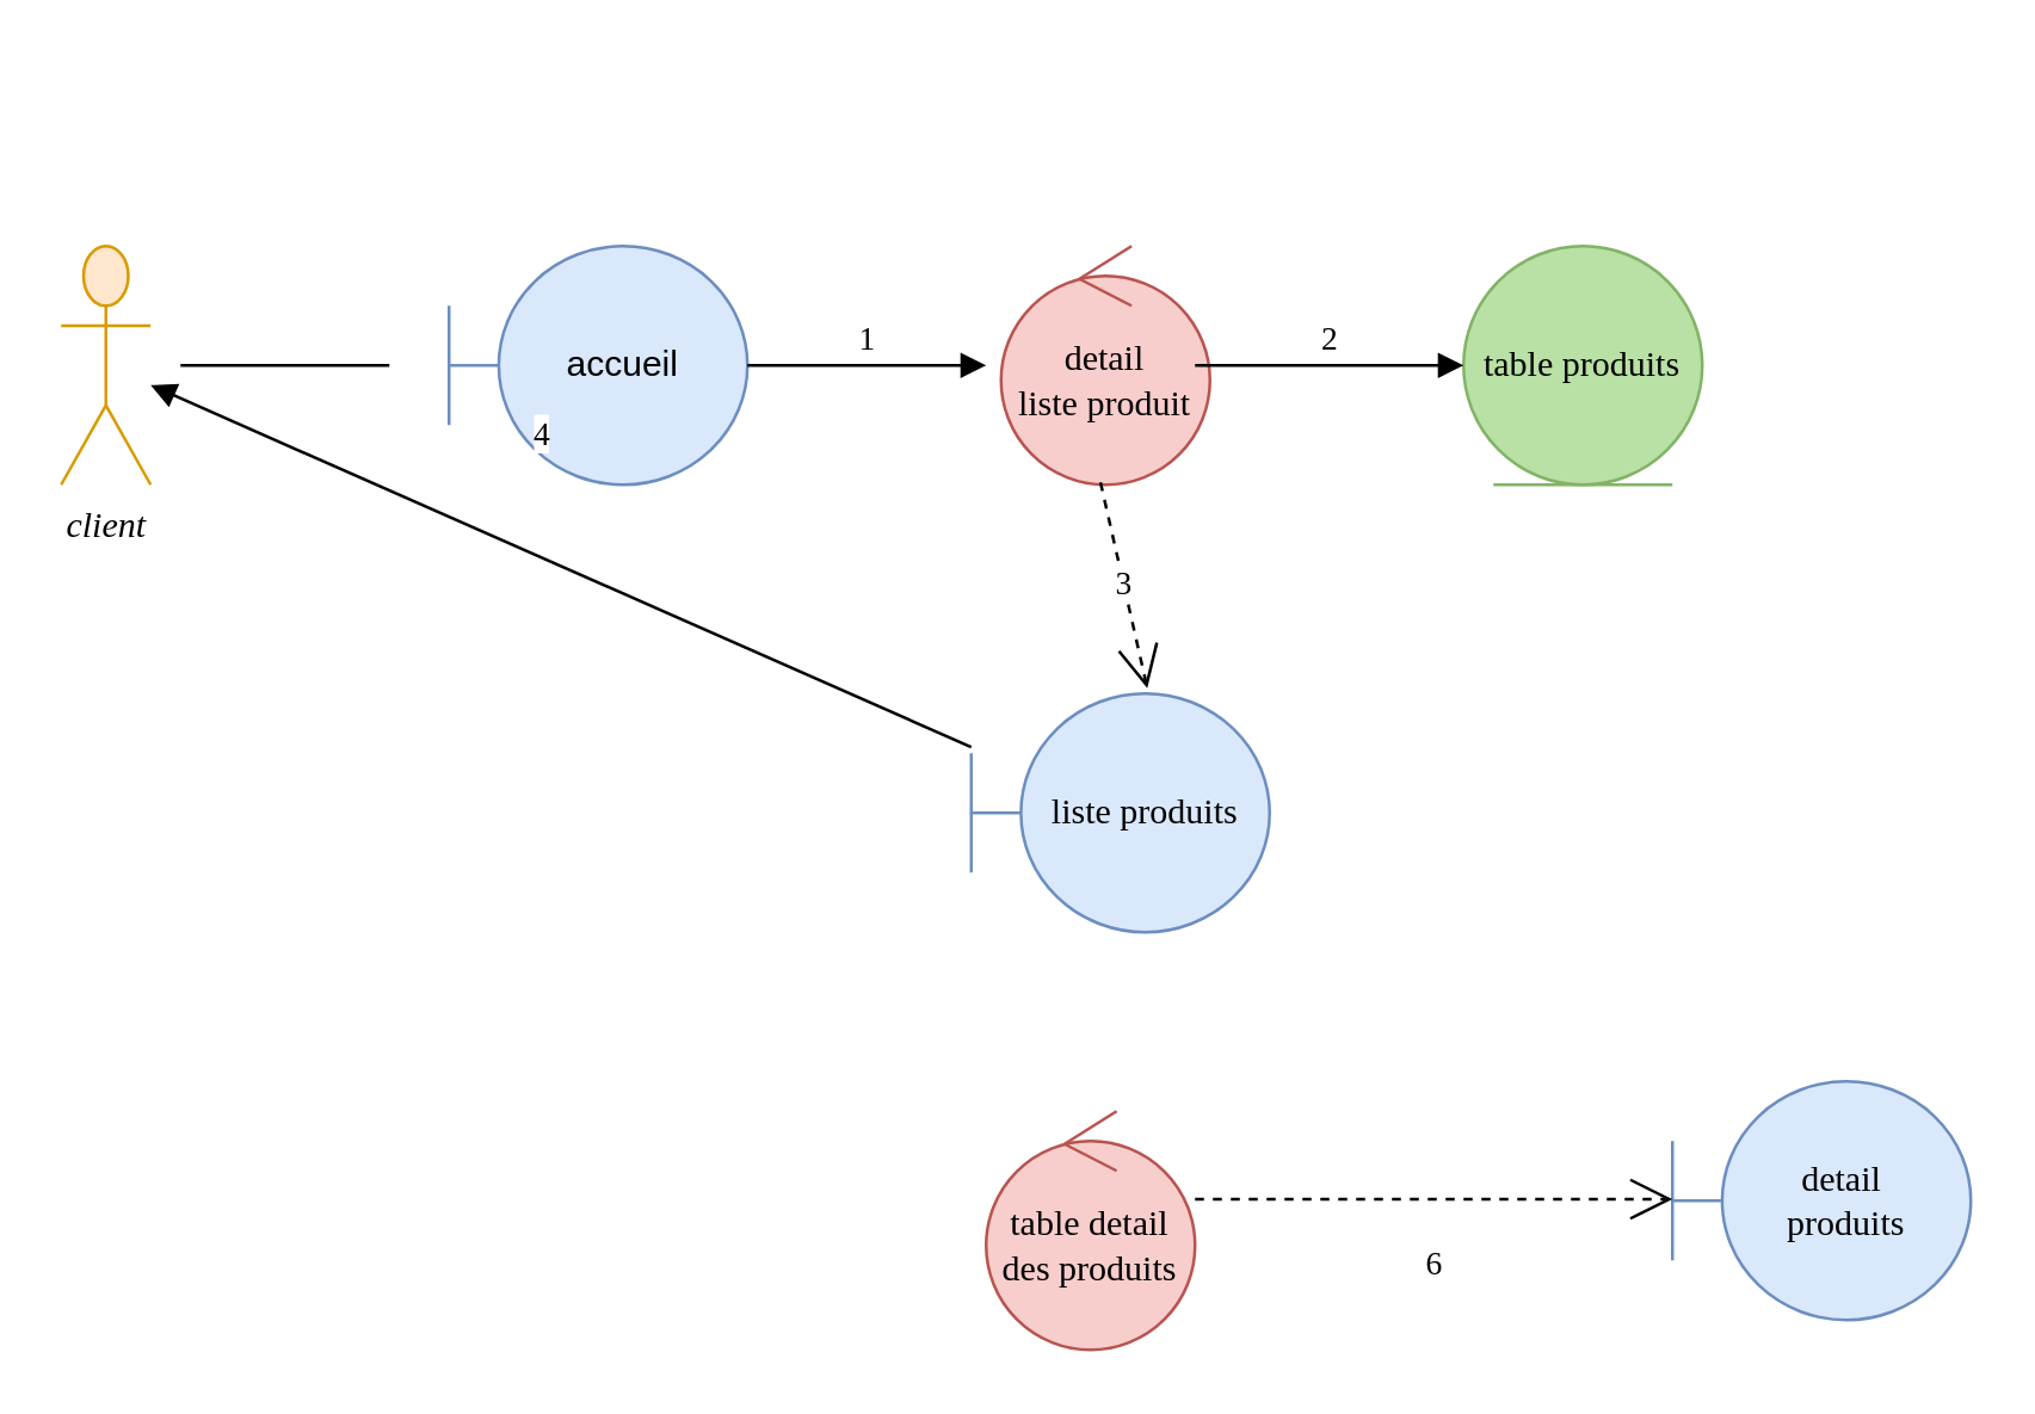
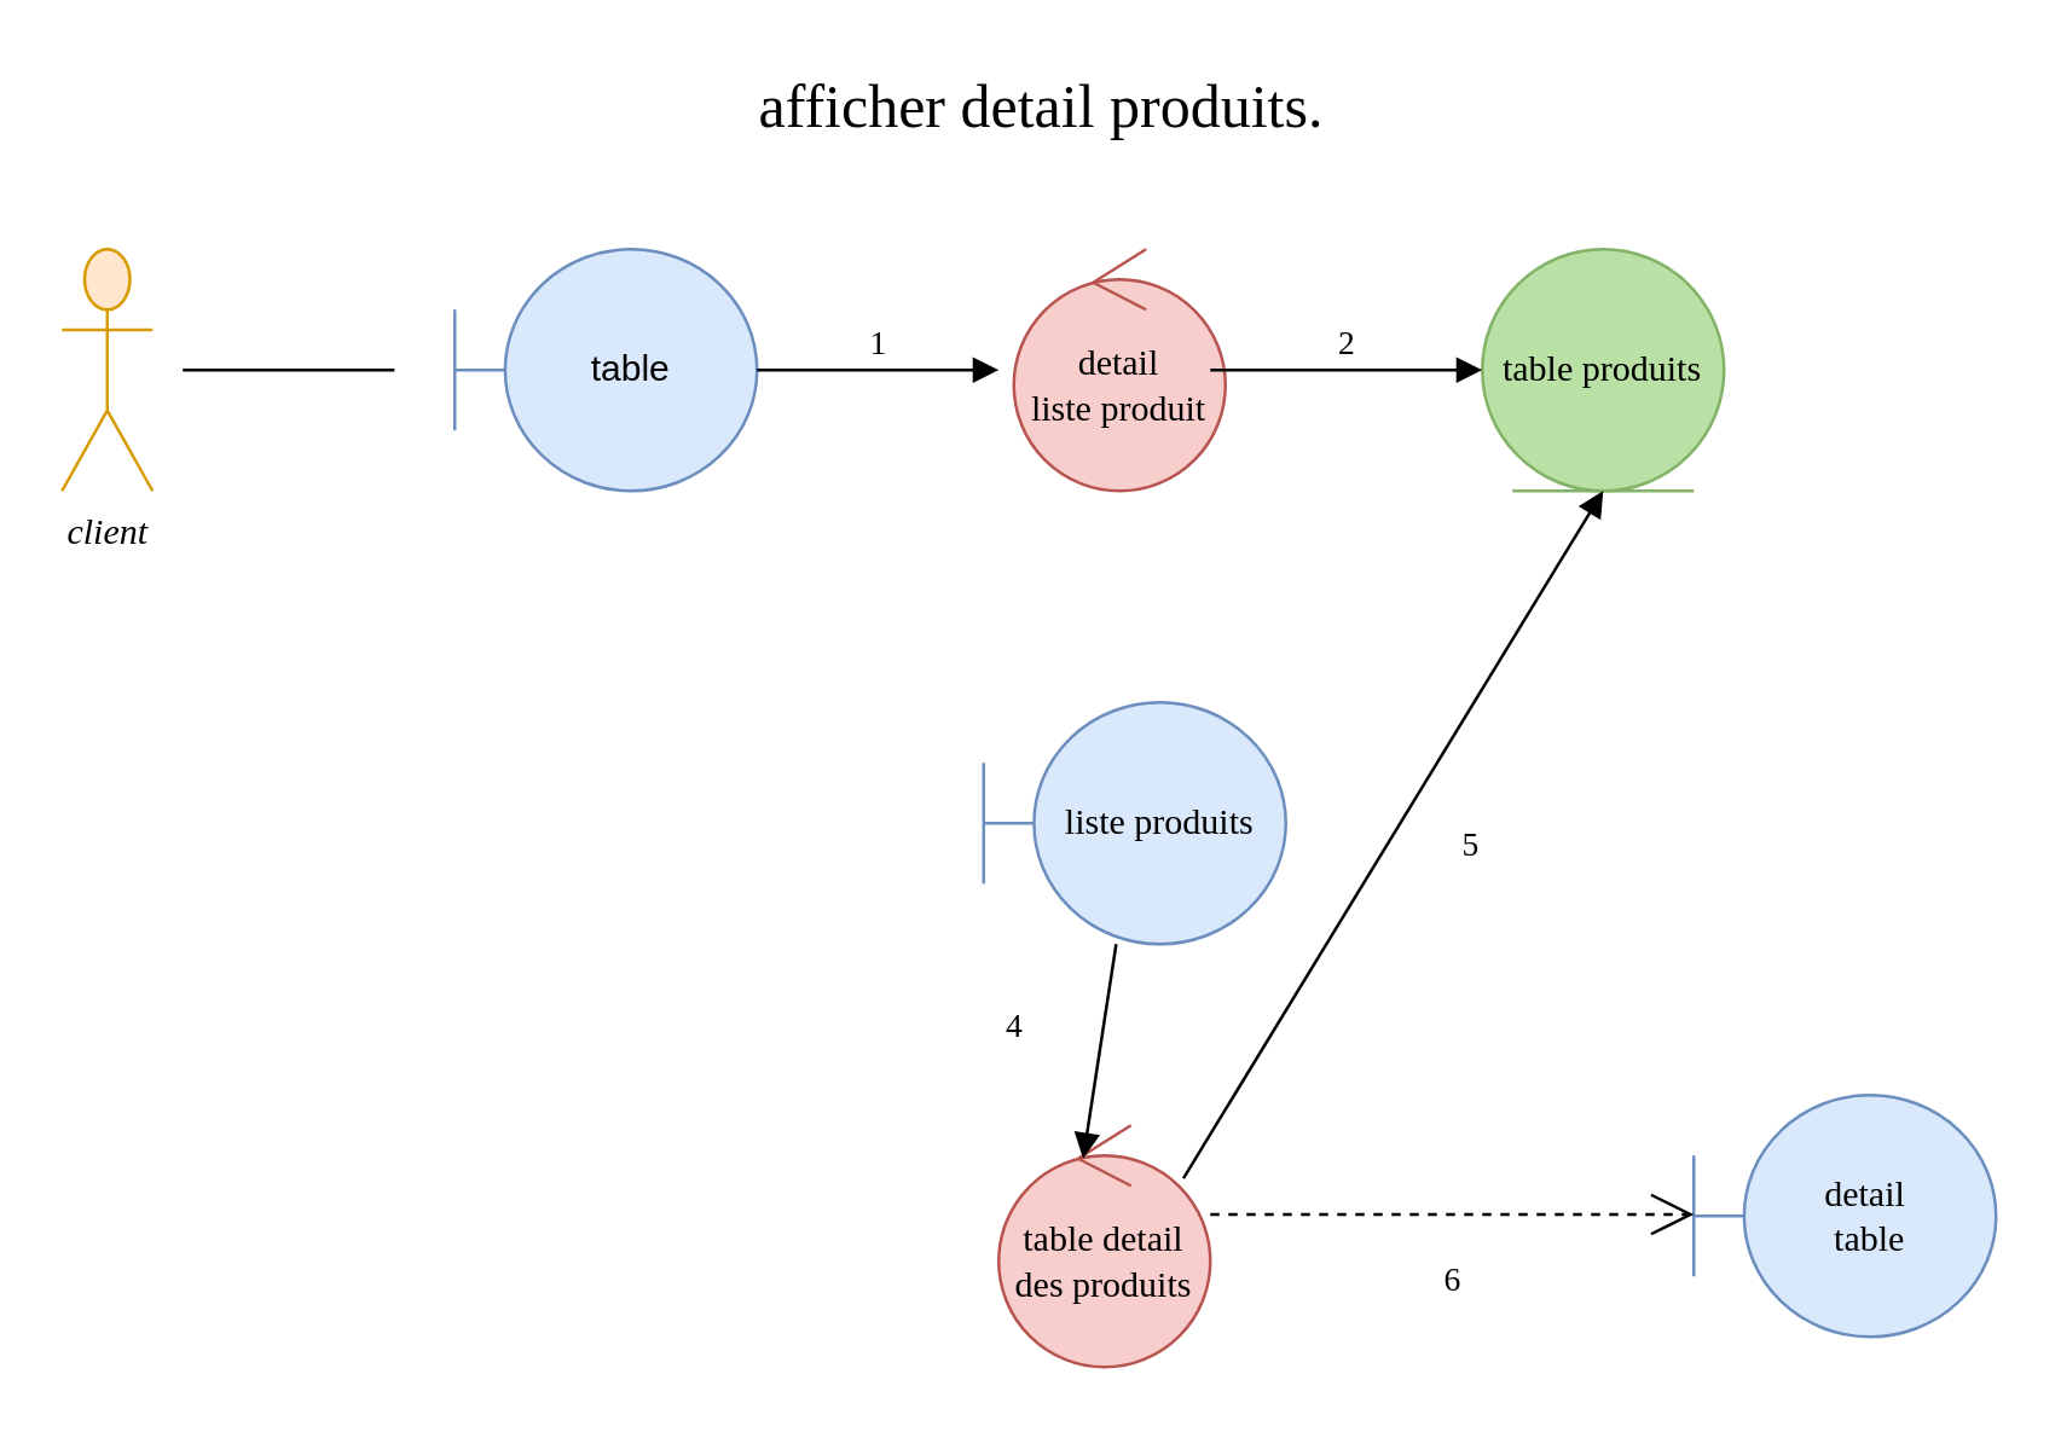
+ <mxCell id="16" value="&lt;font style=&quot;font-size: 20px&quot;&gt;afficher detail produits.&lt;/font&gt;" style="text;html=1;resizable=0;points=[];autosize=1;align=left;verticalAlign=top;spacingTop=-4;fontFamily=Verdana;" vertex="1" parent="1"><mxGeometry x="249" y="20" width="250" height="20" as="geometry" /></mxCell>
- <mxCell id="3" value="accueil" style="shape=umlBoundary;whiteSpace=wrap;html=1;fillColor=#dae8fc;strokeColor=#6c8ebf;" vertex="1" parent="1"><mxGeometry x="150" y="82" width="100" height="80" as="geometry" /></mxCell>
+ <mxCell id="3" value="table" style="shape=umlBoundary;whiteSpace=wrap;html=1;fillColor=#dae8fc;strokeColor=#6c8ebf;" vertex="1" parent="1"><mxGeometry x="150" y="82" width="100" height="80" as="geometry" /></mxCell>
- <mxCell id="14" value="4" style="html=1;verticalAlign=bottom;endArrow=block;fontFamily=Verdana;" edge="1" parent="1" source="6" target="2"><mxGeometry x="0.141" y="-29" width="80" relative="1" as="geometry"><mxPoint x="401.11" y="399.52" as="sourcePoint" /><mxPoint x="540" y="172" as="targetPoint" /><mxPoint x="1" as="offset" /></mxGeometry></mxCell>
+ <mxCell id="14" value="4" style="html=1;verticalAlign=bottom;endArrow=block;fontFamily=Verdana;entryX=0.399;entryY=0.138;entryDx=0;entryDy=0;entryPerimeter=0;" edge="1" parent="1" source="6" target="7"><mxGeometry x="0.141" y="-29" width="80" relative="1" as="geometry"><mxPoint x="401.11" y="399.52" as="sourcePoint" /><mxPoint x="540" y="172" as="targetPoint" /><mxPoint x="1" as="offset" /></mxGeometry></mxCell>
- <mxCell id="13" value="3" style="endArrow=open;endSize=12;dashed=1;html=1;fontFamily=Verdana;exitX=0.476;exitY=0.99;exitDx=0;exitDy=0;exitPerimeter=0;entryX=0.59;entryY=-0.023;entryDx=0;entryDy=0;entryPerimeter=0;" edge="1" parent="1" source="4" target="6"><mxGeometry width="160" relative="1" as="geometry"><mxPoint x="120" y="262" as="sourcePoint" /><mxPoint x="280" y="262" as="targetPoint" /></mxGeometry></mxCell>
+ <mxCell id="12" value="5" style="html=1;verticalAlign=bottom;endArrow=block;fontFamily=Verdana;entryX=0.5;entryY=1;entryDx=0;entryDy=0;exitX=0.873;exitY=0.219;exitDx=0;exitDy=0;exitPerimeter=0;" edge="1" parent="1" source="7" target="5"><mxGeometry x="0.02" y="-28" width="80" relative="1" as="geometry"><mxPoint x="379" y="313" as="sourcePoint" /><mxPoint x="100" y="442" as="targetPoint" /><Array as="points" /><mxPoint as="offset" /></mxGeometry></mxCell>
- <mxCell id="8" value="detail&amp;nbsp;&lt;br&gt;produits" style="shape=umlBoundary;whiteSpace=wrap;html=1;fontFamily=Verdana;fillColor=#dae8fc;strokeColor=#6c8ebf;" vertex="1" parent="1"><mxGeometry x="560" y="362" width="100" height="80" as="geometry" /></mxCell>
+ <mxCell id="8" value="detail&amp;nbsp;&lt;br&gt;table" style="shape=umlBoundary;whiteSpace=wrap;html=1;fontFamily=Verdana;fillColor=#dae8fc;strokeColor=#6c8ebf;" vertex="1" parent="1"><mxGeometry x="560" y="362" width="100" height="80" as="geometry" /></mxCell>
